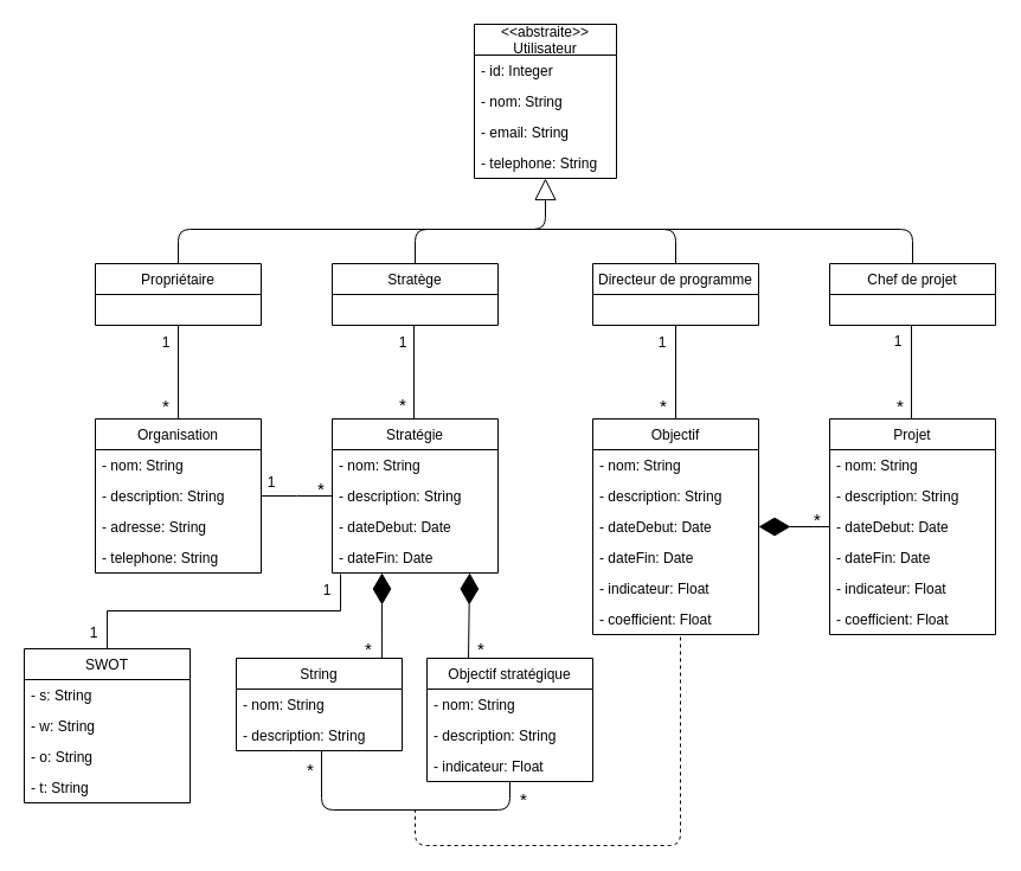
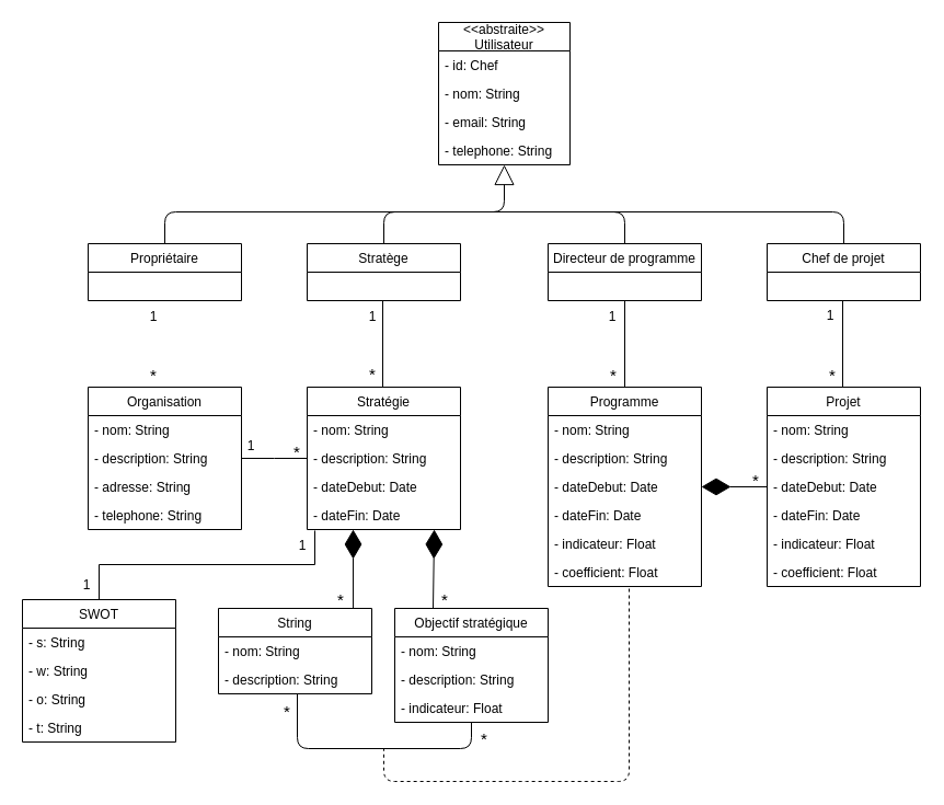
- <mxCell id="3" value="- id: Integer" style="text;strokeColor=none;fillColor=none;align=left;verticalAlign=middle;spacingLeft=4;spacingRight=4;overflow=hidden;rotatable=0;points=[[0,0.5],[1,0.5]];portConstraint=eastwest;" parent="2" vertex="1"><mxGeometry y="26" width="120" height="26" as="geometry" /></mxCell>
+ <mxCell id="3" value="- id: Chef" style="text;strokeColor=none;fillColor=none;align=left;verticalAlign=middle;spacingLeft=4;spacingRight=4;overflow=hidden;rotatable=0;points=[[0,0.5],[1,0.5]];portConstraint=eastwest;" parent="2" vertex="1"><mxGeometry y="26" width="120" height="26" as="geometry" /></mxCell>
- <mxCell id="48" value="" style="endArrow=none;html=1;edgeStyle=orthogonalEdgeStyle;exitX=0.5;exitY=1;exitDx=0;exitDy=0;entryX=0.5;entryY=0;entryDx=0;entryDy=0;" parent="1" source="7" target="15" edge="1"><mxGeometry relative="1" as="geometry"><mxPoint x="-60" y="673" as="sourcePoint" /><mxPoint x="150" y="343" as="targetPoint" /></mxGeometry></mxCell>
- <mxCell id="49" value="" style="resizable=0;html=1;align=left;verticalAlign=bottom;labelBackgroundColor=#ffffff;fontSize=10;" parent="48" connectable="0" vertex="1"><mxGeometry x="-1" relative="1" as="geometry" /></mxCell>
- <mxCell id="50" value="" style="resizable=0;html=1;align=right;verticalAlign=bottom;labelBackgroundColor=#ffffff;fontSize=10;" parent="48" connectable="0" vertex="1"><mxGeometry x="1" relative="1" as="geometry" /></mxCell>
- <mxCell id="25" value="Objectif" style="swimlane;fontStyle=0;childLayout=stackLayout;horizontal=1;startSize=26;fillColor=none;horizontalStack=0;resizeParent=1;resizeParentMax=0;resizeLast=0;collapsible=1;marginBottom=0;align=center;" parent="1" vertex="1"><mxGeometry x="500" y="353" width="140" height="182" as="geometry" /></mxCell>
+ <mxCell id="25" value="Programme" style="swimlane;fontStyle=0;childLayout=stackLayout;horizontal=1;startSize=26;fillColor=none;horizontalStack=0;resizeParent=1;resizeParentMax=0;resizeLast=0;collapsible=1;marginBottom=0;align=center;" parent="1" vertex="1"><mxGeometry x="500" y="353" width="140" height="182" as="geometry" /></mxCell>
